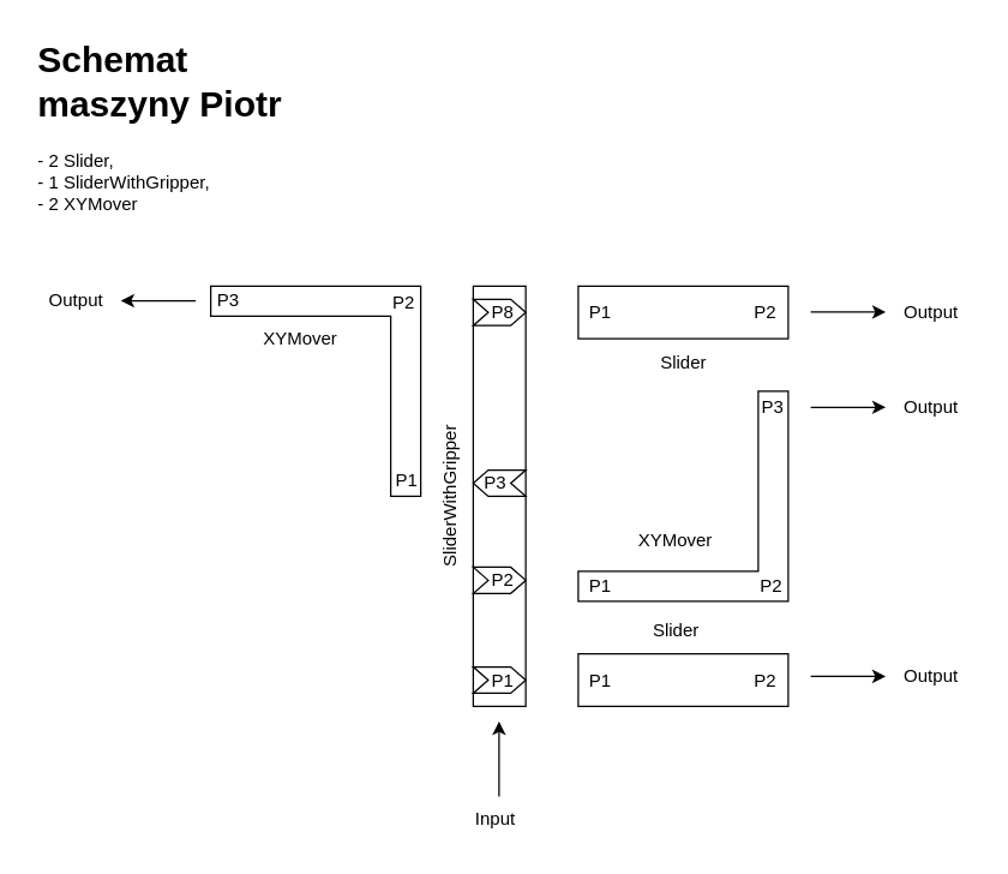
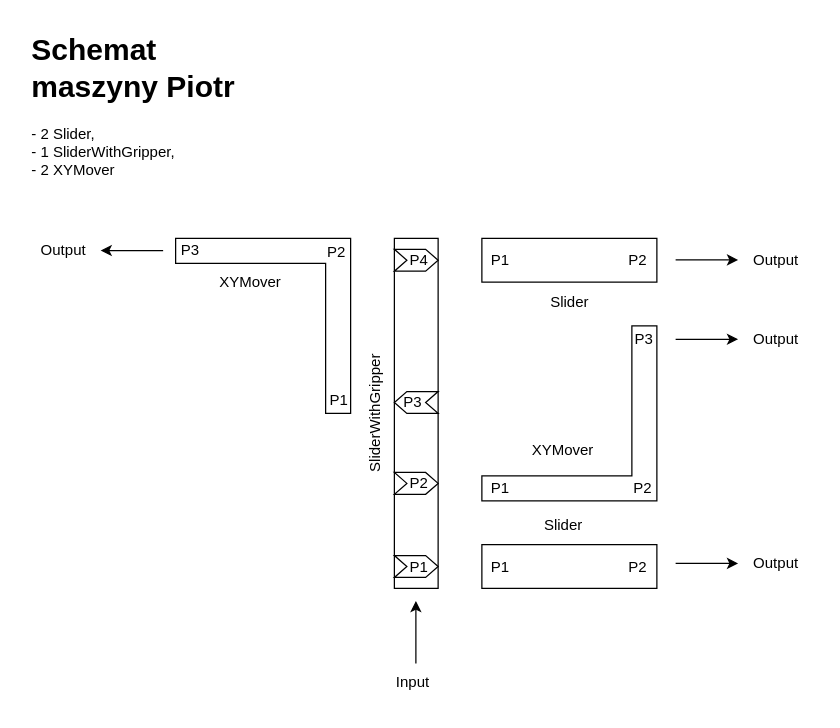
- <mxCell id="20" value="P8" style="text;html=1;strokeColor=none;fillColor=none;align=center;verticalAlign=middle;whiteSpace=wrap;rounded=0;" vertex="1" parent="1"><mxGeometry x="320" y="192.5" width="30" height="30" as="geometry" /></mxCell>
+ <mxCell id="20" value="P4" style="text;html=1;strokeColor=none;fillColor=none;align=center;verticalAlign=middle;whiteSpace=wrap;rounded=0;" vertex="1" parent="1"><mxGeometry x="320" y="192.5" width="30" height="30" as="geometry" /></mxCell>
